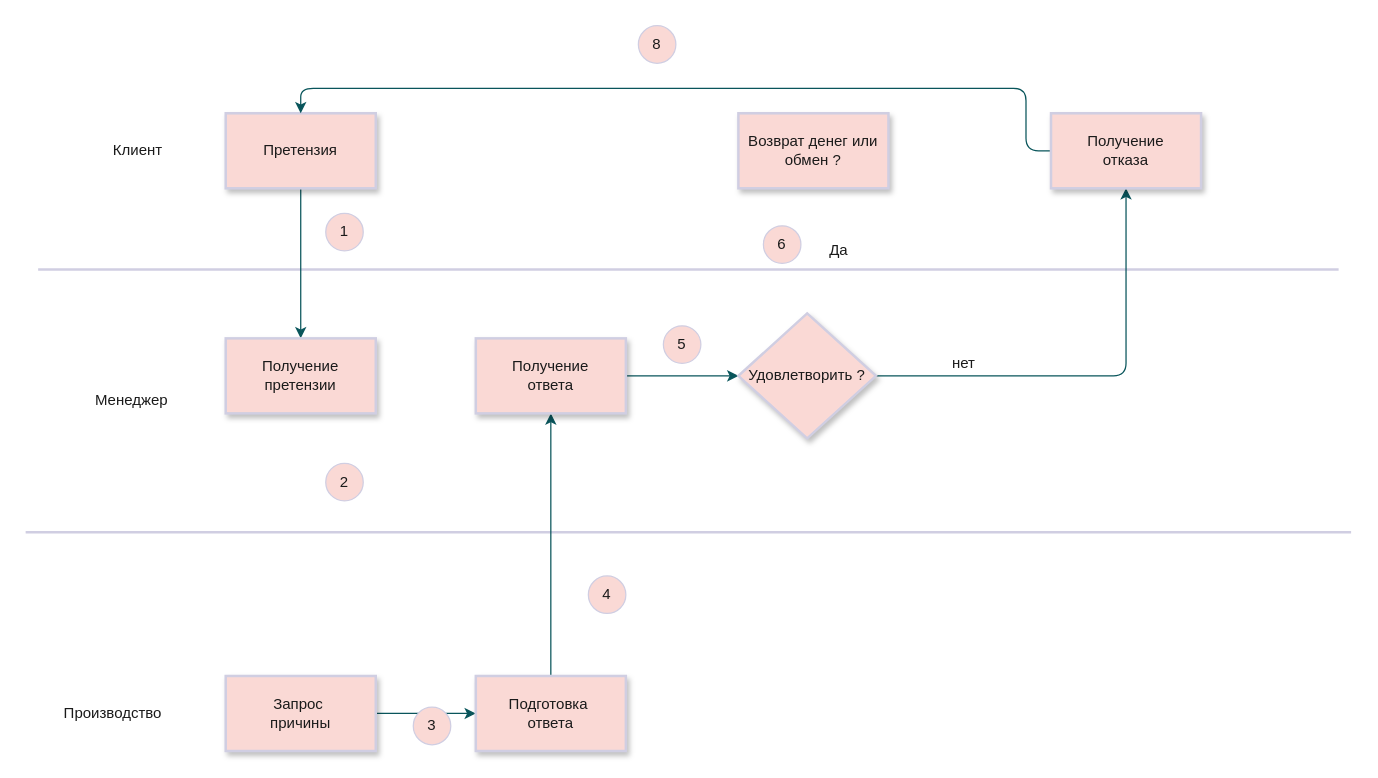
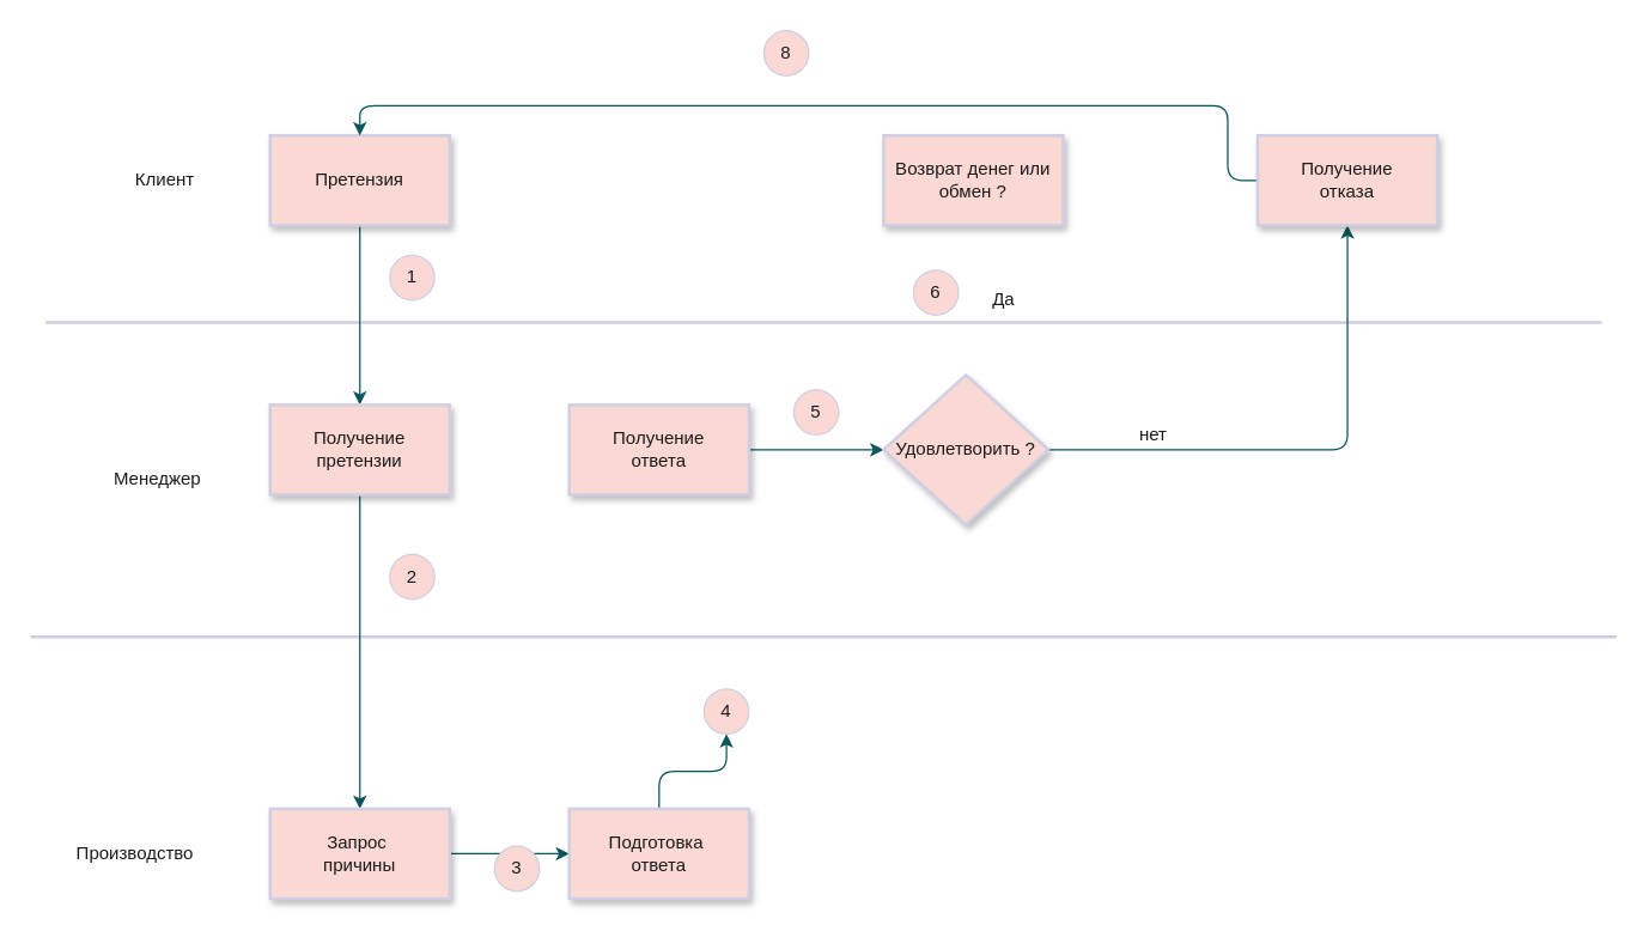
- <mxCell id="13" value="" style="edgeStyle=orthogonalEdgeStyle;curved=0;rounded=1;sketch=0;orthogonalLoop=1;jettySize=auto;html=1;fontColor=#1A1A1A;strokeColor=#09555B;entryX=0.5;entryY=1;entryDx=0;entryDy=0;" edge="1" parent="1" source="14" target="16"><mxGeometry relative="1" as="geometry" /></mxCell>
+ <mxCell id="13" value="" style="edgeStyle=orthogonalEdgeStyle;curved=0;rounded=1;sketch=0;orthogonalLoop=1;jettySize=auto;html=1;fontColor=#1A1A1A;strokeColor=#09555B;" edge="1" parent="1" source="14" target="27"><mxGeometry relative="1" as="geometry" /></mxCell>
+ <mxCell id="9" value="" style="edgeStyle=orthogonalEdgeStyle;curved=0;rounded=1;sketch=0;orthogonalLoop=1;jettySize=auto;html=1;fontColor=#1A1A1A;strokeColor=#09555B;" edge="1" parent="1" source="10" target="12"><mxGeometry relative="1" as="geometry" /></mxCell>
